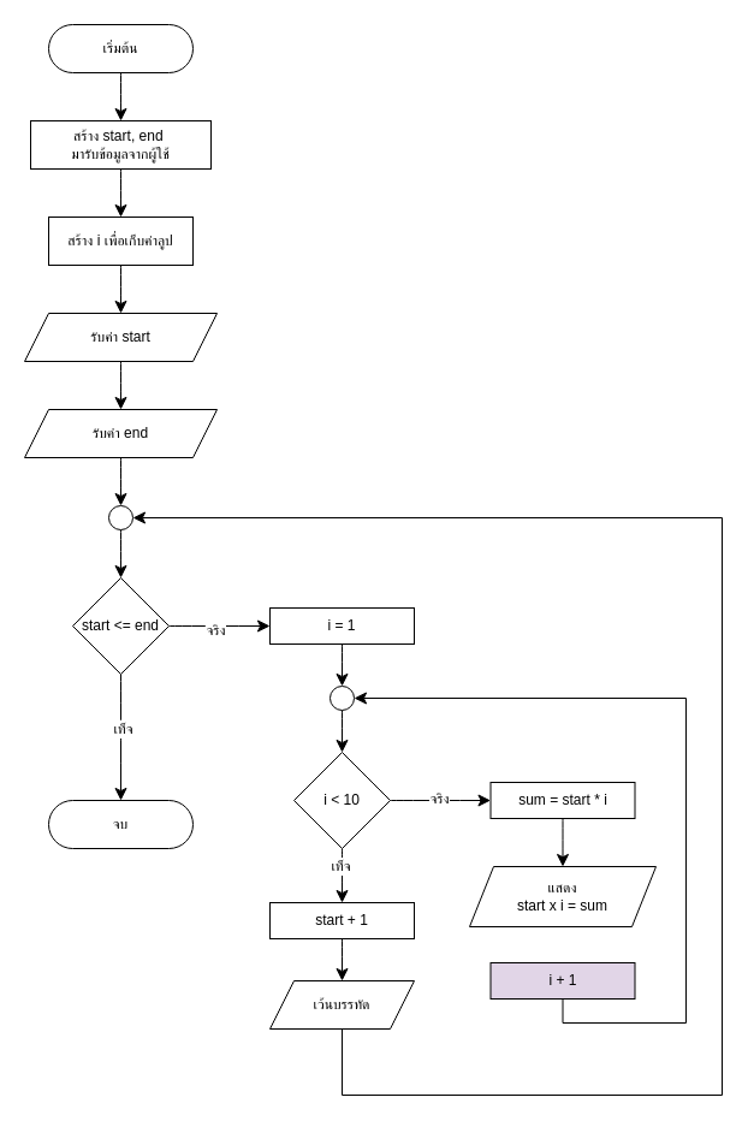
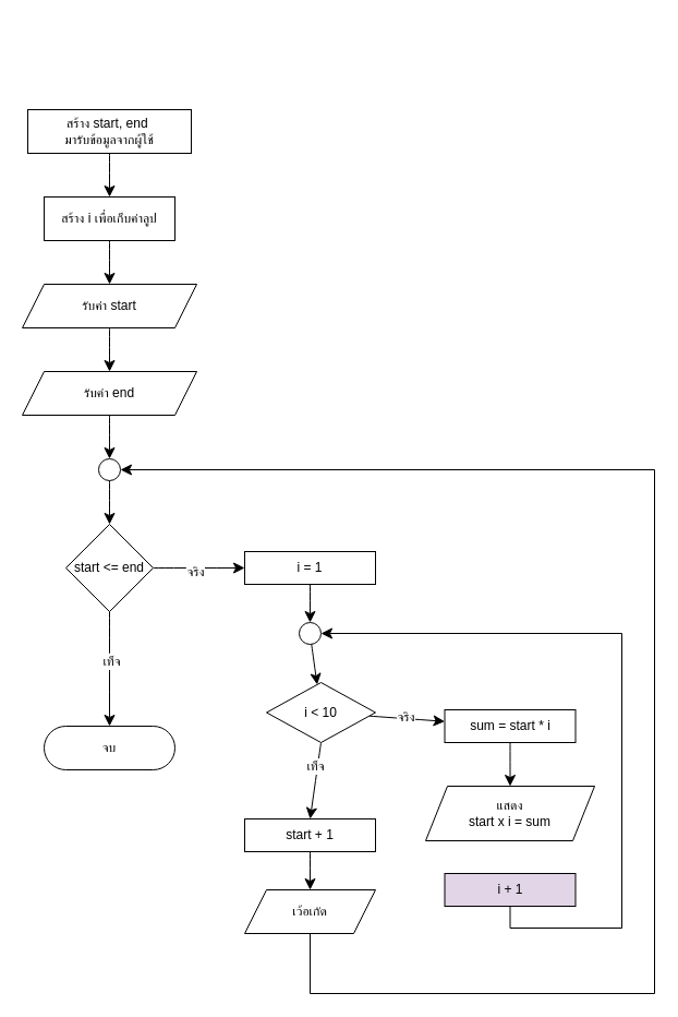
- <mxCell id="3" value="เริ่มต้น" style="rounded=1;whiteSpace=wrap;html=1;arcSize=50;" vertex="1" parent="1"><mxGeometry x="40" width="120" height="40" as="geometry" y="20" /></mxCell>
- <mxCell id="2" value="" style="edgeStyle=none;curved=1;rounded=0;orthogonalLoop=1;jettySize=auto;html=1;fontSize=12;startSize=8;endSize=8;" edge="1" parent="1" source="3" target="5"><mxGeometry relative="1" as="geometry" /></mxCell>
- <mxCell id="26" value="i &lt; 10" style="rhombus;whiteSpace=wrap;html=1;" vertex="1" parent="1"><mxGeometry x="244" y="625" width="80" height="80" as="geometry" /></mxCell>
+ <mxCell id="26" value="i &lt; 10" style="rhombus;whiteSpace=wrap;html=1;" vertex="1" parent="1"><mxGeometry x="244" y="625" width="100" height="55" as="geometry" /></mxCell>
- <mxCell id="28" value="เว้นบรรทัด" style="shape=parallelogram;perimeter=parallelogramPerimeter;whiteSpace=wrap;html=1;fixedSize=1;" vertex="1" parent="1"><mxGeometry x="224" y="815" width="120" height="40" as="geometry" /></mxCell>
+ <mxCell id="28" value="เว้อเกัด" style="shape=parallelogram;perimeter=parallelogramPerimeter;whiteSpace=wrap;html=1;fixedSize=1;" vertex="1" parent="1"><mxGeometry x="224" y="815" width="120" height="40" as="geometry" /></mxCell>
